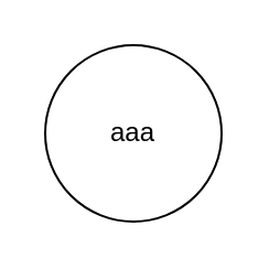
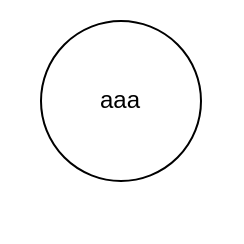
- <mxCell id="2" value="aaa" style="ellipse;whiteSpace=wrap;html=1;aspect=fixed;" vertex="1" parent="1"><mxGeometry x="20" y="20" width="80" height="80" as="geometry" /></mxCell>
+ <mxCell id="2" value="aaa" style="ellipse;whiteSpace=wrap;html=1;aspect=fixed;" vertex="1" parent="1"><mxGeometry x="20" y="10" width="80" height="80" as="geometry" /></mxCell>
